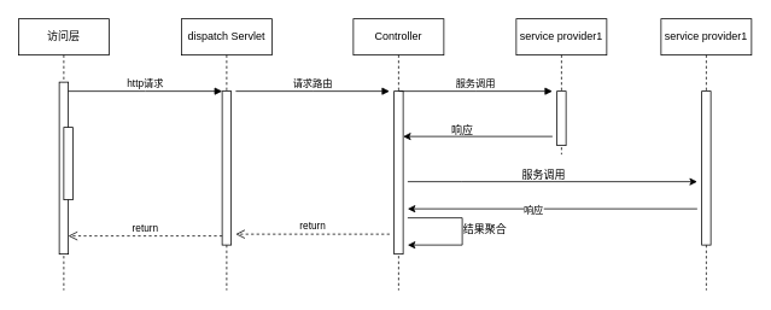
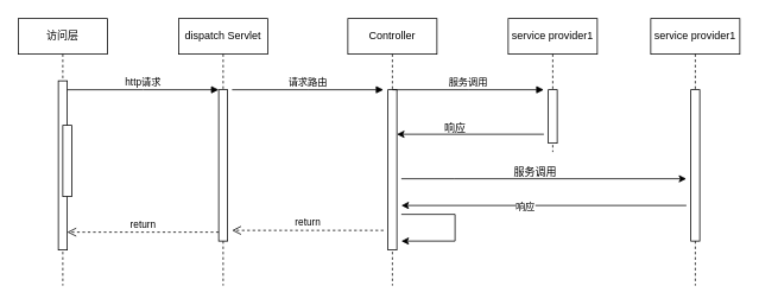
- <mxCell id="24" value="结果聚合" style="text;html=1;align=center;verticalAlign=middle;resizable=0;points=[];autosize=1;strokeColor=none;fillColor=none;" vertex="1" parent="1"><mxGeometry x="500" y="238" width="70" height="30" as="geometry" /></mxCell>
